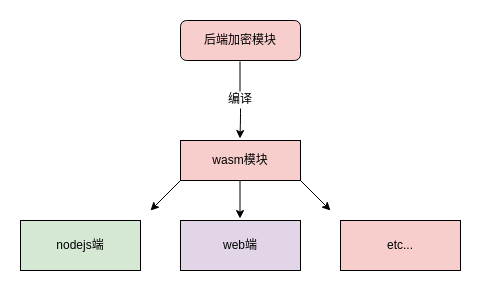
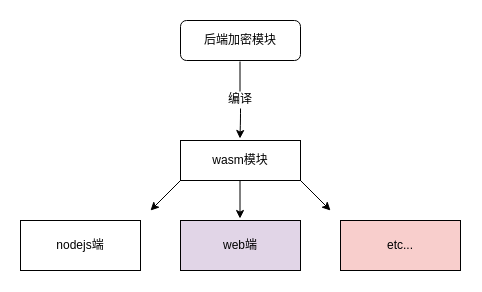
- <mxCell id="2" value="后端加密模块" style="rounded=1;whiteSpace=wrap;html=1;fillColor=#f8cecc;" vertex="1" parent="1"><mxGeometry x="180" y="20" width="120" height="40" as="geometry" /></mxCell>
+ <mxCell id="2" value="后端加密模块" style="rounded=1;whiteSpace=wrap;html=1;" vertex="1" parent="1"><mxGeometry x="180" y="20" width="120" height="40" as="geometry" /></mxCell>
- <mxCell id="5" value="wasm模块" style="rounded=0;whiteSpace=wrap;html=1;fillColor=#f8cecc;" vertex="1" parent="1"><mxGeometry x="180" y="140" width="120" height="40" as="geometry" /></mxCell>
+ <mxCell id="5" value="wasm模块" style="rounded=0;whiteSpace=wrap;html=1;" vertex="1" parent="1"><mxGeometry x="180" y="140" width="120" height="40" as="geometry" /></mxCell>
- <mxCell id="4" value="nodejs端" style="rounded=0;whiteSpace=wrap;html=1;fillColor=#d5e8d4;" vertex="1" parent="1"><mxGeometry x="20" y="220" width="120" height="50" as="geometry" /></mxCell>
+ <mxCell id="4" value="nodejs端" style="rounded=0;whiteSpace=wrap;html=1;" vertex="1" parent="1"><mxGeometry x="20" y="220" width="120" height="50" as="geometry" /></mxCell>
